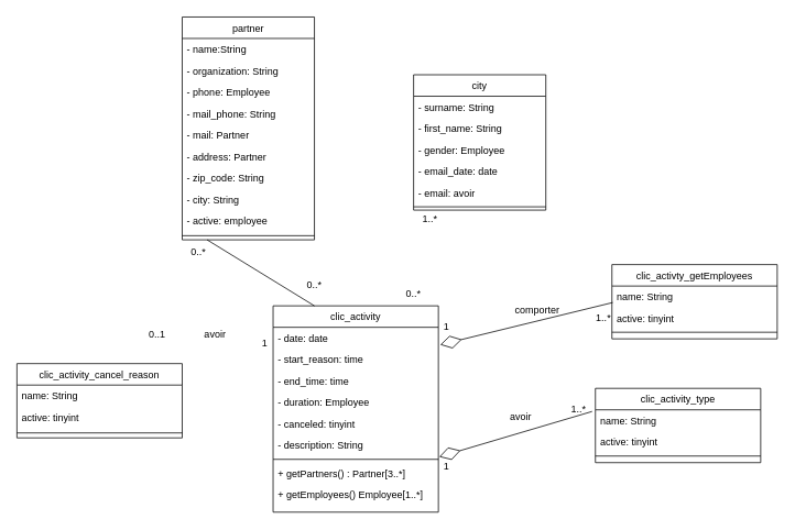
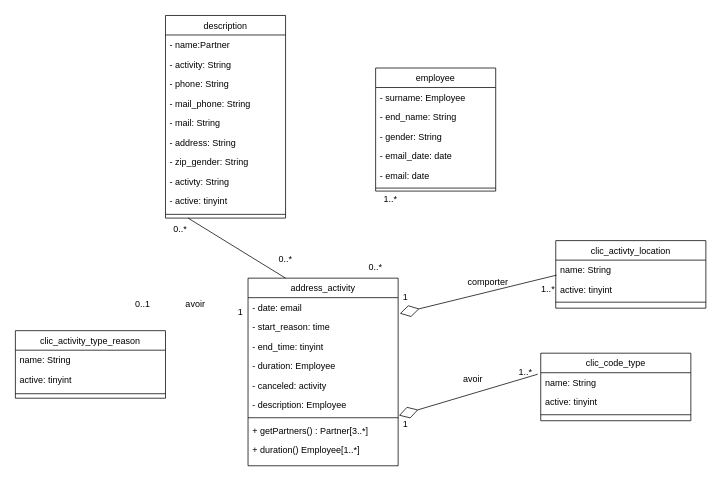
- <mxCell id="20" value="partner" style="swimlane;fontStyle=0;align=center;verticalAlign=top;childLayout=stackLayout;horizontal=1;startSize=26;horizontalStack=0;resizeParent=1;resizeLast=0;collapsible=1;marginBottom=0;rounded=0;shadow=0;strokeWidth=1;" vertex="1" parent="1"><mxGeometry x="220" y="20" width="160" height="270" as="geometry"><mxRectangle x="550" y="140" width="160" height="26" as="alternateBounds" /></mxGeometry></mxCell>
+ <mxCell id="20" value="description" style="swimlane;fontStyle=0;align=center;verticalAlign=top;childLayout=stackLayout;horizontal=1;startSize=26;horizontalStack=0;resizeParent=1;resizeLast=0;collapsible=1;marginBottom=0;rounded=0;shadow=0;strokeWidth=1;" vertex="1" parent="1"><mxGeometry x="220" y="20" width="160" height="270" as="geometry"><mxRectangle x="550" y="140" width="160" height="26" as="alternateBounds" /></mxGeometry></mxCell>
- <mxCell id="21" value="- name:String" style="text;align=left;verticalAlign=top;spacingLeft=4;spacingRight=4;overflow=hidden;rotatable=0;points=[[0,0.5],[1,0.5]];portConstraint=eastwest;" vertex="1" parent="20"><mxGeometry y="26" width="160" height="26" as="geometry" /></mxCell>
+ <mxCell id="21" value="- name:Partner" style="text;align=left;verticalAlign=top;spacingLeft=4;spacingRight=4;overflow=hidden;rotatable=0;points=[[0,0.5],[1,0.5]];portConstraint=eastwest;" vertex="1" parent="20"><mxGeometry y="26" width="160" height="26" as="geometry" /></mxCell>
- <mxCell id="22" value="- organization: String" style="text;align=left;verticalAlign=top;spacingLeft=4;spacingRight=4;overflow=hidden;rotatable=0;points=[[0,0.5],[1,0.5]];portConstraint=eastwest;" vertex="1" parent="20"><mxGeometry y="52" width="160" height="26" as="geometry" /></mxCell>
+ <mxCell id="22" value="- activity: String" style="text;align=left;verticalAlign=top;spacingLeft=4;spacingRight=4;overflow=hidden;rotatable=0;points=[[0,0.5],[1,0.5]];portConstraint=eastwest;" vertex="1" parent="20"><mxGeometry y="52" width="160" height="26" as="geometry" /></mxCell>
- <mxCell id="31" value="city" style="swimlane;fontStyle=0;align=center;verticalAlign=top;childLayout=stackLayout;horizontal=1;startSize=26;horizontalStack=0;resizeParent=1;resizeLast=0;collapsible=1;marginBottom=0;rounded=0;shadow=0;strokeWidth=1;" vertex="1" parent="1"><mxGeometry x="500" y="90" width="160" height="164" as="geometry"><mxRectangle x="550" y="140" width="160" height="26" as="alternateBounds" /></mxGeometry></mxCell>
+ <mxCell id="31" value="employee" style="swimlane;fontStyle=0;align=center;verticalAlign=top;childLayout=stackLayout;horizontal=1;startSize=26;horizontalStack=0;resizeParent=1;resizeLast=0;collapsible=1;marginBottom=0;rounded=0;shadow=0;strokeWidth=1;" vertex="1" parent="1"><mxGeometry x="500" y="90" width="160" height="164" as="geometry"><mxRectangle x="550" y="140" width="160" height="26" as="alternateBounds" /></mxGeometry></mxCell>
- <mxCell id="23" value="- phone: Employee" style="text;align=left;verticalAlign=top;spacingLeft=4;spacingRight=4;overflow=hidden;rotatable=0;points=[[0,0.5],[1,0.5]];portConstraint=eastwest;" vertex="1" parent="20"><mxGeometry y="78" width="160" height="26" as="geometry" /></mxCell>
+ <mxCell id="23" value="- phone: String" style="text;align=left;verticalAlign=top;spacingLeft=4;spacingRight=4;overflow=hidden;rotatable=0;points=[[0,0.5],[1,0.5]];portConstraint=eastwest;" vertex="1" parent="20"><mxGeometry y="78" width="160" height="26" as="geometry" /></mxCell>
- <mxCell id="32" value="- surname: String" style="text;align=left;verticalAlign=top;spacingLeft=4;spacingRight=4;overflow=hidden;rotatable=0;points=[[0,0.5],[1,0.5]];portConstraint=eastwest;" vertex="1" parent="31"><mxGeometry y="26" width="160" height="26" as="geometry" /></mxCell>
+ <mxCell id="32" value="- surname: Employee" style="text;align=left;verticalAlign=top;spacingLeft=4;spacingRight=4;overflow=hidden;rotatable=0;points=[[0,0.5],[1,0.5]];portConstraint=eastwest;" vertex="1" parent="31"><mxGeometry y="26" width="160" height="26" as="geometry" /></mxCell>
- <mxCell id="33" value="- first_name: String" style="text;align=left;verticalAlign=top;spacingLeft=4;spacingRight=4;overflow=hidden;rotatable=0;points=[[0,0.5],[1,0.5]];portConstraint=eastwest;" vertex="1" parent="31"><mxGeometry y="52" width="160" height="26" as="geometry" /></mxCell>
+ <mxCell id="33" value="- end_name: String" style="text;align=left;verticalAlign=top;spacingLeft=4;spacingRight=4;overflow=hidden;rotatable=0;points=[[0,0.5],[1,0.5]];portConstraint=eastwest;" vertex="1" parent="31"><mxGeometry y="52" width="160" height="26" as="geometry" /></mxCell>
- <mxCell id="25" value="- mail: Partner" style="text;align=left;verticalAlign=top;spacingLeft=4;spacingRight=4;overflow=hidden;rotatable=0;points=[[0,0.5],[1,0.5]];portConstraint=eastwest;" vertex="1" parent="20"><mxGeometry y="130" width="160" height="26" as="geometry" /></mxCell>
+ <mxCell id="25" value="- mail: String" style="text;align=left;verticalAlign=top;spacingLeft=4;spacingRight=4;overflow=hidden;rotatable=0;points=[[0,0.5],[1,0.5]];portConstraint=eastwest;" vertex="1" parent="20"><mxGeometry y="130" width="160" height="26" as="geometry" /></mxCell>
- <mxCell id="34" value="- gender: Employee" style="text;align=left;verticalAlign=top;spacingLeft=4;spacingRight=4;overflow=hidden;rotatable=0;points=[[0,0.5],[1,0.5]];portConstraint=eastwest;" vertex="1" parent="31"><mxGeometry y="78" width="160" height="26" as="geometry" /></mxCell>
+ <mxCell id="34" value="- gender: String" style="text;align=left;verticalAlign=top;spacingLeft=4;spacingRight=4;overflow=hidden;rotatable=0;points=[[0,0.5],[1,0.5]];portConstraint=eastwest;" vertex="1" parent="31"><mxGeometry y="78" width="160" height="26" as="geometry" /></mxCell>
- <mxCell id="26" value="- address: Partner" style="text;align=left;verticalAlign=top;spacingLeft=4;spacingRight=4;overflow=hidden;rotatable=0;points=[[0,0.5],[1,0.5]];portConstraint=eastwest;" vertex="1" parent="20"><mxGeometry y="156" width="160" height="26" as="geometry" /></mxCell>
+ <mxCell id="26" value="- address: String" style="text;align=left;verticalAlign=top;spacingLeft=4;spacingRight=4;overflow=hidden;rotatable=0;points=[[0,0.5],[1,0.5]];portConstraint=eastwest;" vertex="1" parent="20"><mxGeometry y="156" width="160" height="26" as="geometry" /></mxCell>
- <mxCell id="27" value="- zip_code: String" style="text;align=left;verticalAlign=top;spacingLeft=4;spacingRight=4;overflow=hidden;rotatable=0;points=[[0,0.5],[1,0.5]];portConstraint=eastwest;" vertex="1" parent="20"><mxGeometry y="182" width="160" height="26" as="geometry" /></mxCell>
+ <mxCell id="27" value="- zip_gender: String" style="text;align=left;verticalAlign=top;spacingLeft=4;spacingRight=4;overflow=hidden;rotatable=0;points=[[0,0.5],[1,0.5]];portConstraint=eastwest;" vertex="1" parent="20"><mxGeometry y="182" width="160" height="26" as="geometry" /></mxCell>
- <mxCell id="36" value="- email: avoir" style="text;align=left;verticalAlign=top;spacingLeft=4;spacingRight=4;overflow=hidden;rotatable=0;points=[[0,0.5],[1,0.5]];portConstraint=eastwest;" vertex="1" parent="31"><mxGeometry y="130" width="160" height="26" as="geometry" /></mxCell>
+ <mxCell id="36" value="- email: date" style="text;align=left;verticalAlign=top;spacingLeft=4;spacingRight=4;overflow=hidden;rotatable=0;points=[[0,0.5],[1,0.5]];portConstraint=eastwest;" vertex="1" parent="31"><mxGeometry y="130" width="160" height="26" as="geometry" /></mxCell>
- <mxCell id="28" value="- city: String" style="text;align=left;verticalAlign=top;spacingLeft=4;spacingRight=4;overflow=hidden;rotatable=0;points=[[0,0.5],[1,0.5]];portConstraint=eastwest;" vertex="1" parent="20"><mxGeometry y="208" width="160" height="26" as="geometry" /></mxCell>
+ <mxCell id="28" value="- activty: String" style="text;align=left;verticalAlign=top;spacingLeft=4;spacingRight=4;overflow=hidden;rotatable=0;points=[[0,0.5],[1,0.5]];portConstraint=eastwest;" vertex="1" parent="20"><mxGeometry y="208" width="160" height="26" as="geometry" /></mxCell>
- <mxCell id="29" value="- active: employee" style="text;align=left;verticalAlign=top;spacingLeft=4;spacingRight=4;overflow=hidden;rotatable=0;points=[[0,0.5],[1,0.5]];portConstraint=eastwest;" vertex="1" parent="20"><mxGeometry y="234" width="160" height="26" as="geometry" /></mxCell>
+ <mxCell id="29" value="- active: tinyint" style="text;align=left;verticalAlign=top;spacingLeft=4;spacingRight=4;overflow=hidden;rotatable=0;points=[[0,0.5],[1,0.5]];portConstraint=eastwest;" vertex="1" parent="20"><mxGeometry y="234" width="160" height="26" as="geometry" /></mxCell>
- <mxCell id="38" value="clic_activty_getEmployees" style="swimlane;fontStyle=0;align=center;verticalAlign=top;childLayout=stackLayout;horizontal=1;startSize=26;horizontalStack=0;resizeParent=1;resizeLast=0;collapsible=1;marginBottom=0;rounded=0;shadow=0;strokeWidth=1;" vertex="1" parent="1"><mxGeometry x="740" y="320" width="200" height="90" as="geometry"><mxRectangle x="550" y="140" width="160" height="26" as="alternateBounds" /></mxGeometry></mxCell>
+ <mxCell id="38" value="clic_activty_location" style="swimlane;fontStyle=0;align=center;verticalAlign=top;childLayout=stackLayout;horizontal=1;startSize=26;horizontalStack=0;resizeParent=1;resizeLast=0;collapsible=1;marginBottom=0;rounded=0;shadow=0;strokeWidth=1;" vertex="1" parent="1"><mxGeometry x="740" y="320" width="200" height="90" as="geometry"><mxRectangle x="550" y="140" width="160" height="26" as="alternateBounds" /></mxGeometry></mxCell>
- <mxCell id="2" value="clic_activity" style="swimlane;fontStyle=0;align=center;verticalAlign=top;childLayout=stackLayout;horizontal=1;startSize=26;horizontalStack=0;resizeParent=1;resizeLast=0;collapsible=1;marginBottom=0;rounded=0;shadow=0;strokeWidth=1;" vertex="1" parent="1"><mxGeometry x="330" y="370" width="200" height="250" as="geometry"><mxRectangle x="550" y="140" width="160" height="26" as="alternateBounds" /></mxGeometry></mxCell>
+ <mxCell id="2" value="address_activity" style="swimlane;fontStyle=0;align=center;verticalAlign=top;childLayout=stackLayout;horizontal=1;startSize=26;horizontalStack=0;resizeParent=1;resizeLast=0;collapsible=1;marginBottom=0;rounded=0;shadow=0;strokeWidth=1;" vertex="1" parent="1"><mxGeometry x="330" y="370" width="200" height="250" as="geometry"><mxRectangle x="550" y="140" width="160" height="26" as="alternateBounds" /></mxGeometry></mxCell>
- <mxCell id="3" value="- date: date" style="text;align=left;verticalAlign=top;spacingLeft=4;spacingRight=4;overflow=hidden;rotatable=0;points=[[0,0.5],[1,0.5]];portConstraint=eastwest;rounded=0;shadow=0;html=0;" vertex="1" parent="2"><mxGeometry y="26" width="200" height="26" as="geometry" /></mxCell>
+ <mxCell id="3" value="- date: email" style="text;align=left;verticalAlign=top;spacingLeft=4;spacingRight=4;overflow=hidden;rotatable=0;points=[[0,0.5],[1,0.5]];portConstraint=eastwest;rounded=0;shadow=0;html=0;" vertex="1" parent="2"><mxGeometry y="26" width="200" height="26" as="geometry" /></mxCell>
- <mxCell id="16" value="clic_activity_cancel_reason" style="swimlane;fontStyle=0;align=center;verticalAlign=top;childLayout=stackLayout;horizontal=1;startSize=26;horizontalStack=0;resizeParent=1;resizeLast=0;collapsible=1;marginBottom=0;rounded=0;shadow=0;strokeWidth=1;" vertex="1" parent="1"><mxGeometry x="20" y="440" width="200" height="90" as="geometry"><mxRectangle x="550" y="140" width="160" height="26" as="alternateBounds" /></mxGeometry></mxCell>
+ <mxCell id="16" value="clic_activity_type_reason" style="swimlane;fontStyle=0;align=center;verticalAlign=top;childLayout=stackLayout;horizontal=1;startSize=26;horizontalStack=0;resizeParent=1;resizeLast=0;collapsible=1;marginBottom=0;rounded=0;shadow=0;strokeWidth=1;" vertex="1" parent="1"><mxGeometry x="20" y="440" width="200" height="90" as="geometry"><mxRectangle x="550" y="140" width="160" height="26" as="alternateBounds" /></mxGeometry></mxCell>
- <mxCell id="5" value="- end_time: time" style="text;align=left;verticalAlign=top;spacingLeft=4;spacingRight=4;overflow=hidden;rotatable=0;points=[[0,0.5],[1,0.5]];portConstraint=eastwest;" vertex="1" parent="2"><mxGeometry y="78" width="200" height="26" as="geometry" /></mxCell>
+ <mxCell id="5" value="- end_time: tinyint" style="text;align=left;verticalAlign=top;spacingLeft=4;spacingRight=4;overflow=hidden;rotatable=0;points=[[0,0.5],[1,0.5]];portConstraint=eastwest;" vertex="1" parent="2"><mxGeometry y="78" width="200" height="26" as="geometry" /></mxCell>
- <mxCell id="12" value="clic_activity_type" style="swimlane;fontStyle=0;align=center;verticalAlign=top;childLayout=stackLayout;horizontal=1;startSize=26;horizontalStack=0;resizeParent=1;resizeLast=0;collapsible=1;marginBottom=0;rounded=0;shadow=0;strokeWidth=1;" vertex="1" parent="1"><mxGeometry x="720" y="470" width="200" height="90" as="geometry"><mxRectangle x="550" y="140" width="160" height="26" as="alternateBounds" /></mxGeometry></mxCell>
+ <mxCell id="12" value="clic_code_type" style="swimlane;fontStyle=0;align=center;verticalAlign=top;childLayout=stackLayout;horizontal=1;startSize=26;horizontalStack=0;resizeParent=1;resizeLast=0;collapsible=1;marginBottom=0;rounded=0;shadow=0;strokeWidth=1;" vertex="1" parent="1"><mxGeometry x="720" y="470" width="200" height="90" as="geometry"><mxRectangle x="550" y="140" width="160" height="26" as="alternateBounds" /></mxGeometry></mxCell>
- <mxCell id="7" value="- canceled: tinyint" style="text;align=left;verticalAlign=top;spacingLeft=4;spacingRight=4;overflow=hidden;rotatable=0;points=[[0,0.5],[1,0.5]];portConstraint=eastwest;" vertex="1" parent="2"><mxGeometry y="130" width="200" height="26" as="geometry" /></mxCell>
+ <mxCell id="7" value="- canceled: activity" style="text;align=left;verticalAlign=top;spacingLeft=4;spacingRight=4;overflow=hidden;rotatable=0;points=[[0,0.5],[1,0.5]];portConstraint=eastwest;" vertex="1" parent="2"><mxGeometry y="130" width="200" height="26" as="geometry" /></mxCell>
- <mxCell id="8" value="- description: String" style="text;align=left;verticalAlign=top;spacingLeft=4;spacingRight=4;overflow=hidden;rotatable=0;points=[[0,0.5],[1,0.5]];portConstraint=eastwest;" vertex="1" parent="2"><mxGeometry y="156" width="200" height="26" as="geometry" /></mxCell>
+ <mxCell id="8" value="- description: Employee" style="text;align=left;verticalAlign=top;spacingLeft=4;spacingRight=4;overflow=hidden;rotatable=0;points=[[0,0.5],[1,0.5]];portConstraint=eastwest;" vertex="1" parent="2"><mxGeometry y="156" width="200" height="26" as="geometry" /></mxCell>
- <mxCell id="11" value="+ getEmployees() Employee[1..*]" style="text;align=left;verticalAlign=top;spacingLeft=4;spacingRight=4;overflow=hidden;rotatable=0;points=[[0,0.5],[1,0.5]];portConstraint=eastwest;" vertex="1" parent="2"><mxGeometry y="216" width="200" height="26" as="geometry" /></mxCell>
+ <mxCell id="11" value="+ duration() Employee[1..*]" style="text;align=left;verticalAlign=top;spacingLeft=4;spacingRight=4;overflow=hidden;rotatable=0;points=[[0,0.5],[1,0.5]];portConstraint=eastwest;" vertex="1" parent="2"><mxGeometry y="216" width="200" height="26" as="geometry" /></mxCell>
